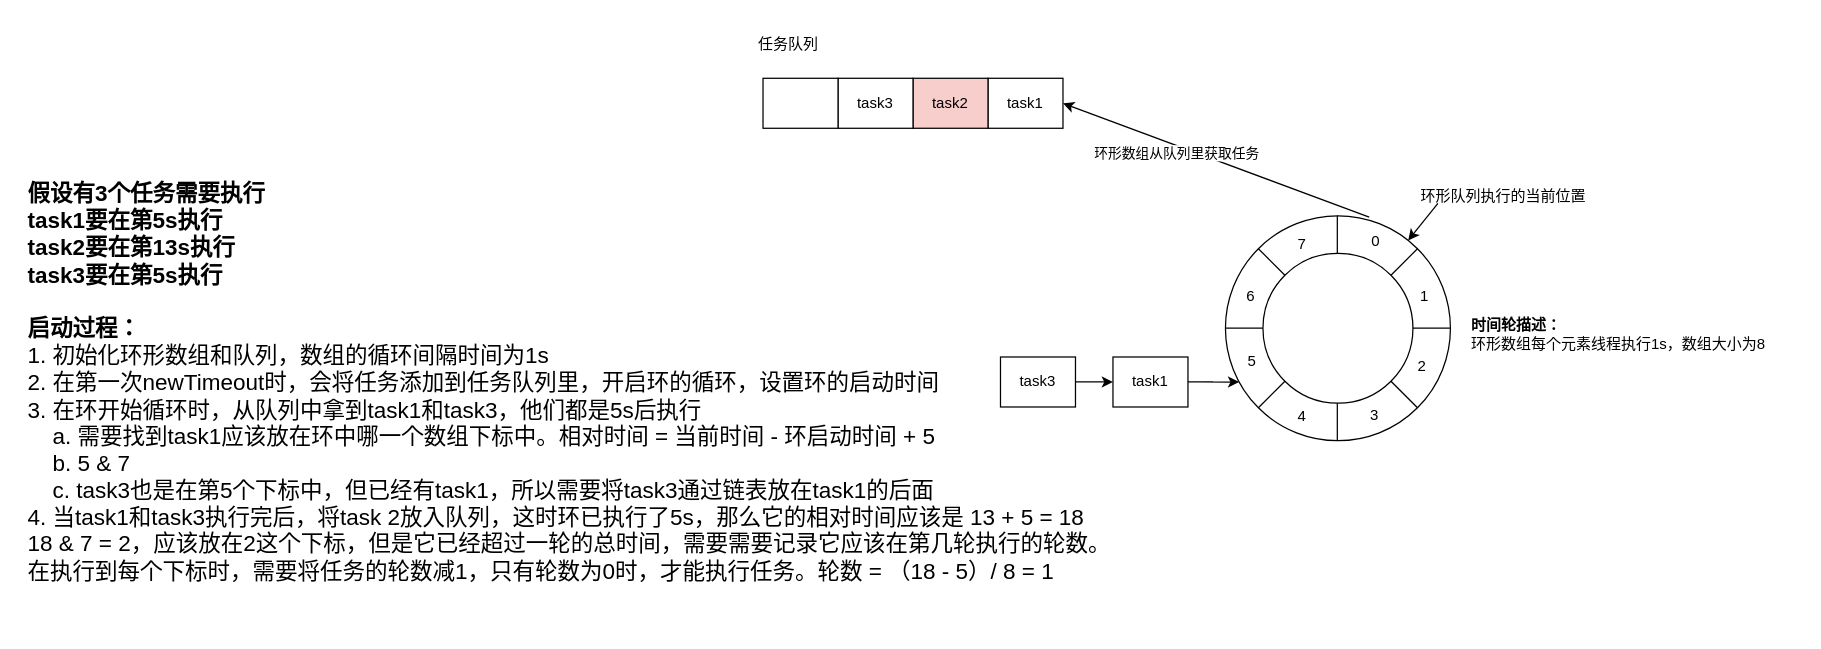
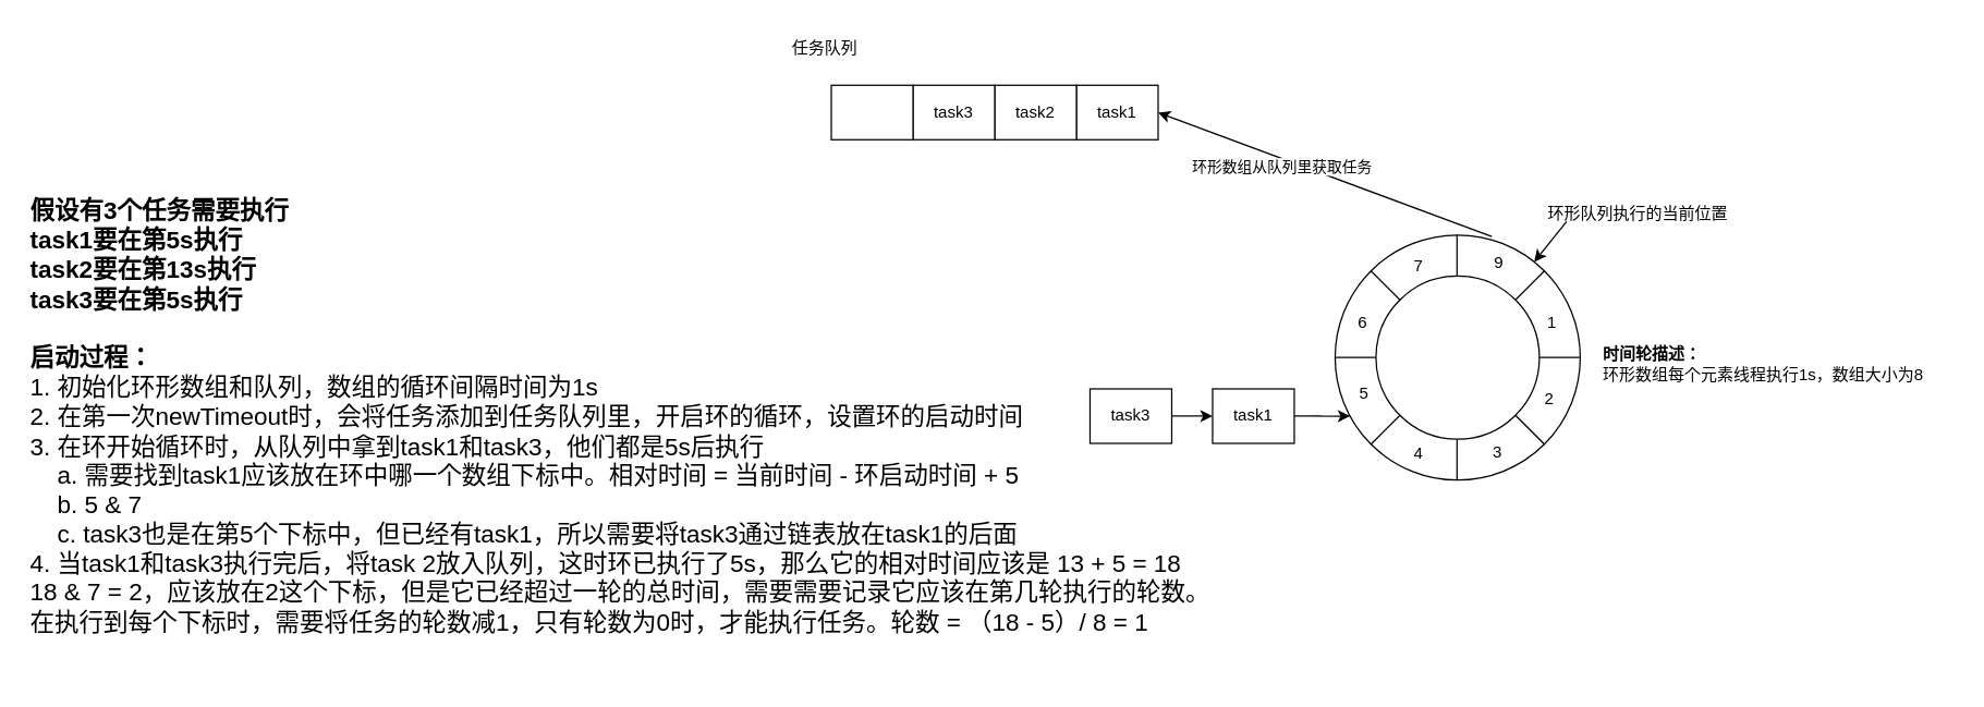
- <mxCell id="21" value="任务队列" style="text;html=1;align=center;verticalAlign=middle;resizable=0;points=[];autosize=1;strokeColor=none;fillColor=none;" vertex="1" parent="1"><mxGeometry x="595" y="20" width="70" height="30" as="geometry" /></mxCell>
+ <mxCell id="21" value="任务队列" style="text;html=1;align=center;verticalAlign=middle;resizable=0;points=[];autosize=1;strokeColor=none;fillColor=none;" vertex="1" parent="1"><mxGeometry x="570" y="20" width="70" height="30" as="geometry" /></mxCell>
- <mxCell id="22" value="task2" style="rounded=0;whiteSpace=wrap;html=1;fillColor=#f8cecc;" vertex="1" parent="1"><mxGeometry x="730" y="62" width="60" height="40" as="geometry" /></mxCell>
+ <mxCell id="22" value="task2" style="rounded=0;whiteSpace=wrap;html=1;" vertex="1" parent="1"><mxGeometry x="730" y="62" width="60" height="40" as="geometry" /></mxCell>
- <mxCell id="10" value="0" style="text;html=1;align=center;verticalAlign=middle;resizable=0;points=[];autosize=1;strokeColor=none;fillColor=none;" parent="1" vertex="1"><mxGeometry x="1085" y="178" width="30" height="30" as="geometry" /></mxCell>
+ <mxCell id="10" value="9" style="text;html=1;align=center;verticalAlign=middle;resizable=0;points=[];autosize=1;strokeColor=none;fillColor=none;" parent="1" vertex="1"><mxGeometry x="1085" y="178" width="30" height="30" as="geometry" /></mxCell>
